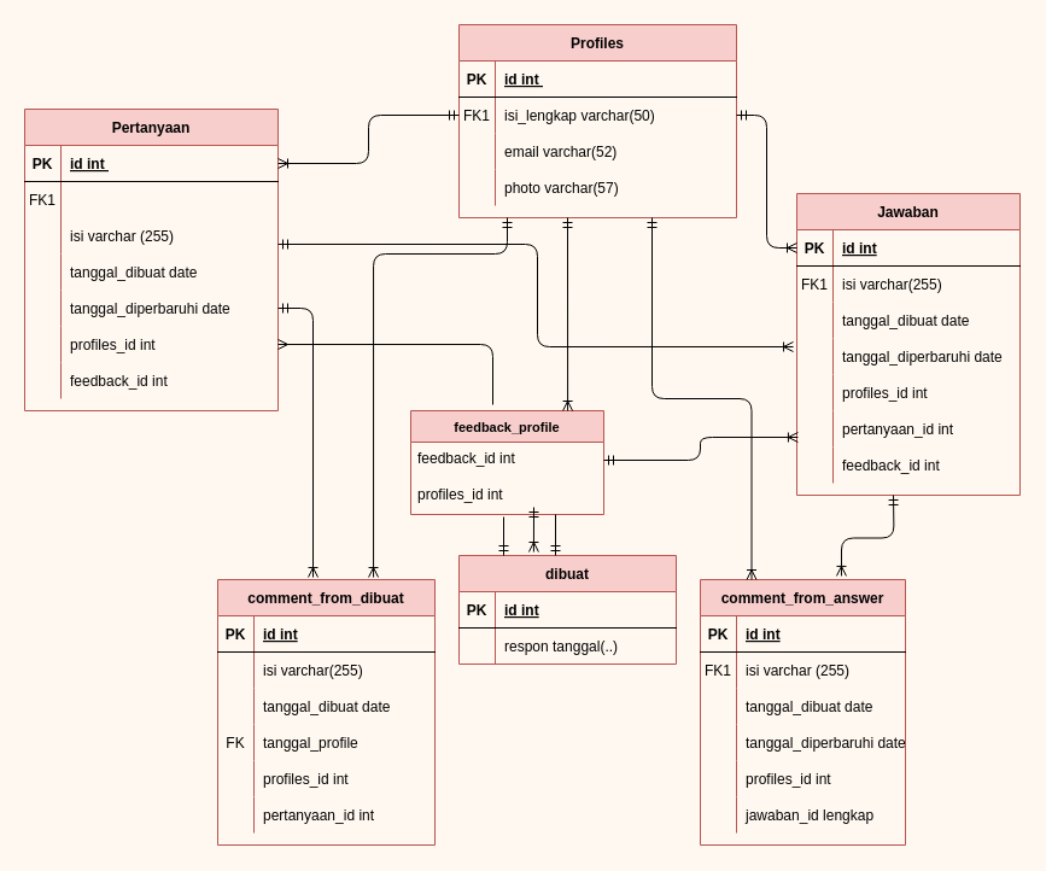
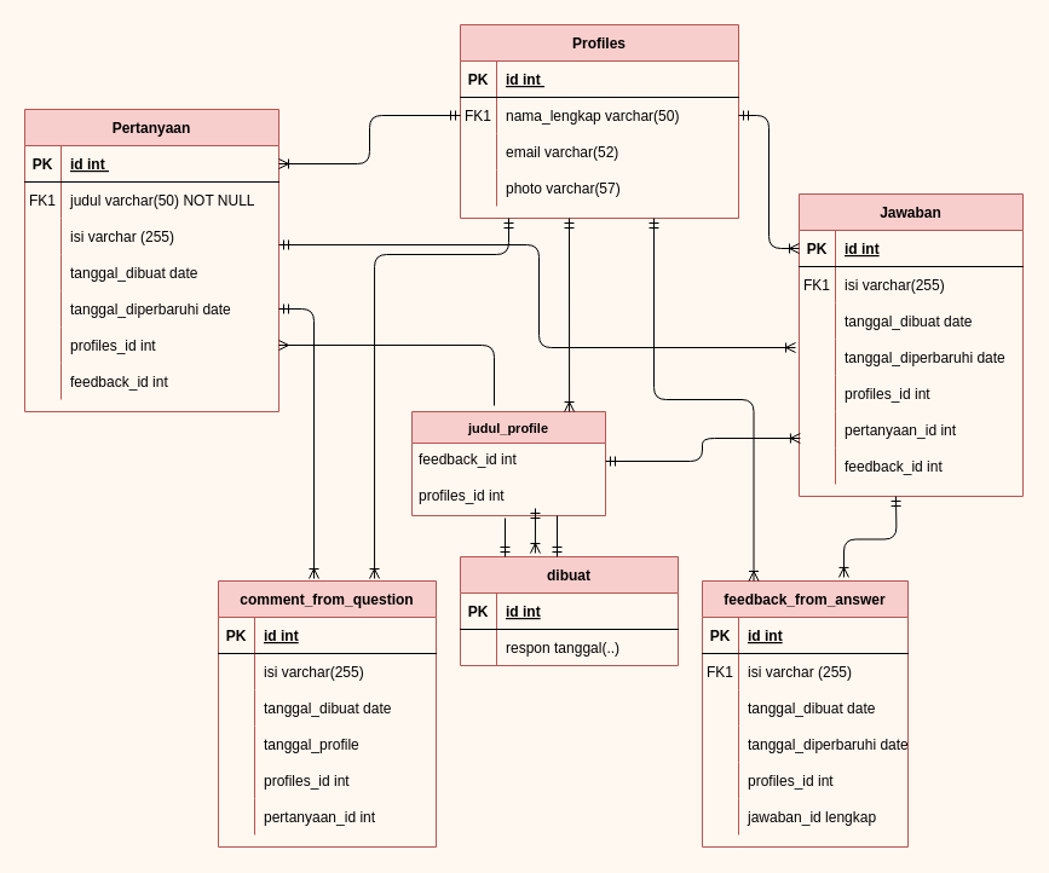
- <mxCell id="30" value="isi_lengkap varchar(50)" style="shape=partialRectangle;overflow=hidden;connectable=0;fillColor=none;top=0;left=0;bottom=0;right=0;align=left;spacingLeft=6;" parent="28" vertex="1"><mxGeometry x="30" width="200" height="30" as="geometry" /></mxCell>
+ <mxCell id="30" value="nama_lengkap varchar(50)" style="shape=partialRectangle;overflow=hidden;connectable=0;fillColor=none;top=0;left=0;bottom=0;right=0;align=left;spacingLeft=6;" parent="28" vertex="1"><mxGeometry x="30" width="200" height="30" as="geometry" /></mxCell>
+ <mxCell id="8" value="judul varchar(50) NOT NULL" style="shape=partialRectangle;overflow=hidden;connectable=0;fillColor=none;top=0;left=0;bottom=0;right=0;align=left;spacingLeft=6;" vertex="1" parent="6"><mxGeometry x="30" width="180" height="30" as="geometry" /></mxCell>
- <mxCell id="78" value="feedback_profile" style="swimlane;fontStyle=1;childLayout=stackLayout;horizontal=1;startSize=26;horizontalStack=0;resizeParent=1;resizeParentMax=0;resizeLast=0;collapsible=1;marginBottom=0;align=center;fontSize=11;fillColor=#f8cecc;strokeColor=#b85450;" vertex="1" parent="1"><mxGeometry x="340" y="340" width="160" height="86" as="geometry" /></mxCell>
+ <mxCell id="78" value="judul_profile" style="swimlane;fontStyle=1;childLayout=stackLayout;horizontal=1;startSize=26;horizontalStack=0;resizeParent=1;resizeParentMax=0;resizeLast=0;collapsible=1;marginBottom=0;align=center;fontSize=11;fillColor=#f8cecc;strokeColor=#b85450;" vertex="1" parent="1"><mxGeometry x="340" y="340" width="160" height="86" as="geometry" /></mxCell>
- <mxCell id="59" value="comment_from_dibuat" style="shape=table;startSize=30;container=1;collapsible=1;childLayout=tableLayout;fixedRows=1;rowLines=0;fontStyle=1;align=center;resizeLast=1;fillColor=#f8cecc;strokeColor=#b85450;" vertex="1" parent="1"><mxGeometry x="180" y="480" width="180" height="220" as="geometry" /></mxCell>
+ <mxCell id="59" value="comment_from_question" style="shape=table;startSize=30;container=1;collapsible=1;childLayout=tableLayout;fixedRows=1;rowLines=0;fontStyle=1;align=center;resizeLast=1;fillColor=#f8cecc;strokeColor=#b85450;" vertex="1" parent="1"><mxGeometry x="180" y="480" width="180" height="220" as="geometry" /></mxCell>
- <mxCell id="88" value="comment_from_answer" style="shape=table;startSize=30;container=1;collapsible=1;childLayout=tableLayout;fixedRows=1;rowLines=0;fontStyle=1;align=center;resizeLast=1;fillColor=#f8cecc;strokeColor=#b85450;" vertex="1" parent="1"><mxGeometry x="580" y="480" width="170" height="220" as="geometry" /></mxCell>
+ <mxCell id="88" value="feedback_from_answer" style="shape=table;startSize=30;container=1;collapsible=1;childLayout=tableLayout;fixedRows=1;rowLines=0;fontStyle=1;align=center;resizeLast=1;fillColor=#f8cecc;strokeColor=#b85450;" vertex="1" parent="1"><mxGeometry x="580" y="480" width="170" height="220" as="geometry" /></mxCell>
- <mxCell id="70" value="FK" style="shape=partialRectangle;connectable=0;fillColor=none;top=0;left=0;bottom=0;right=0;editable=1;overflow=hidden;" vertex="1" parent="69"><mxGeometry width="30" height="30" as="geometry" /></mxCell>
